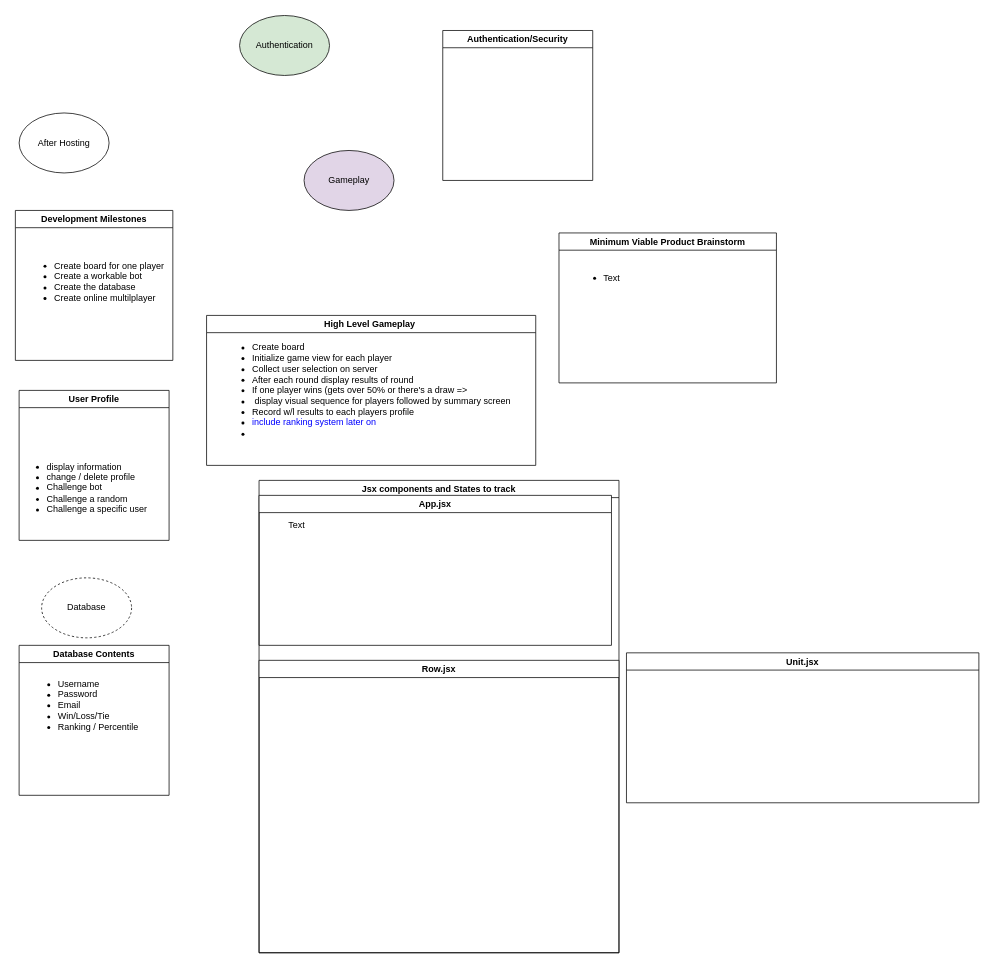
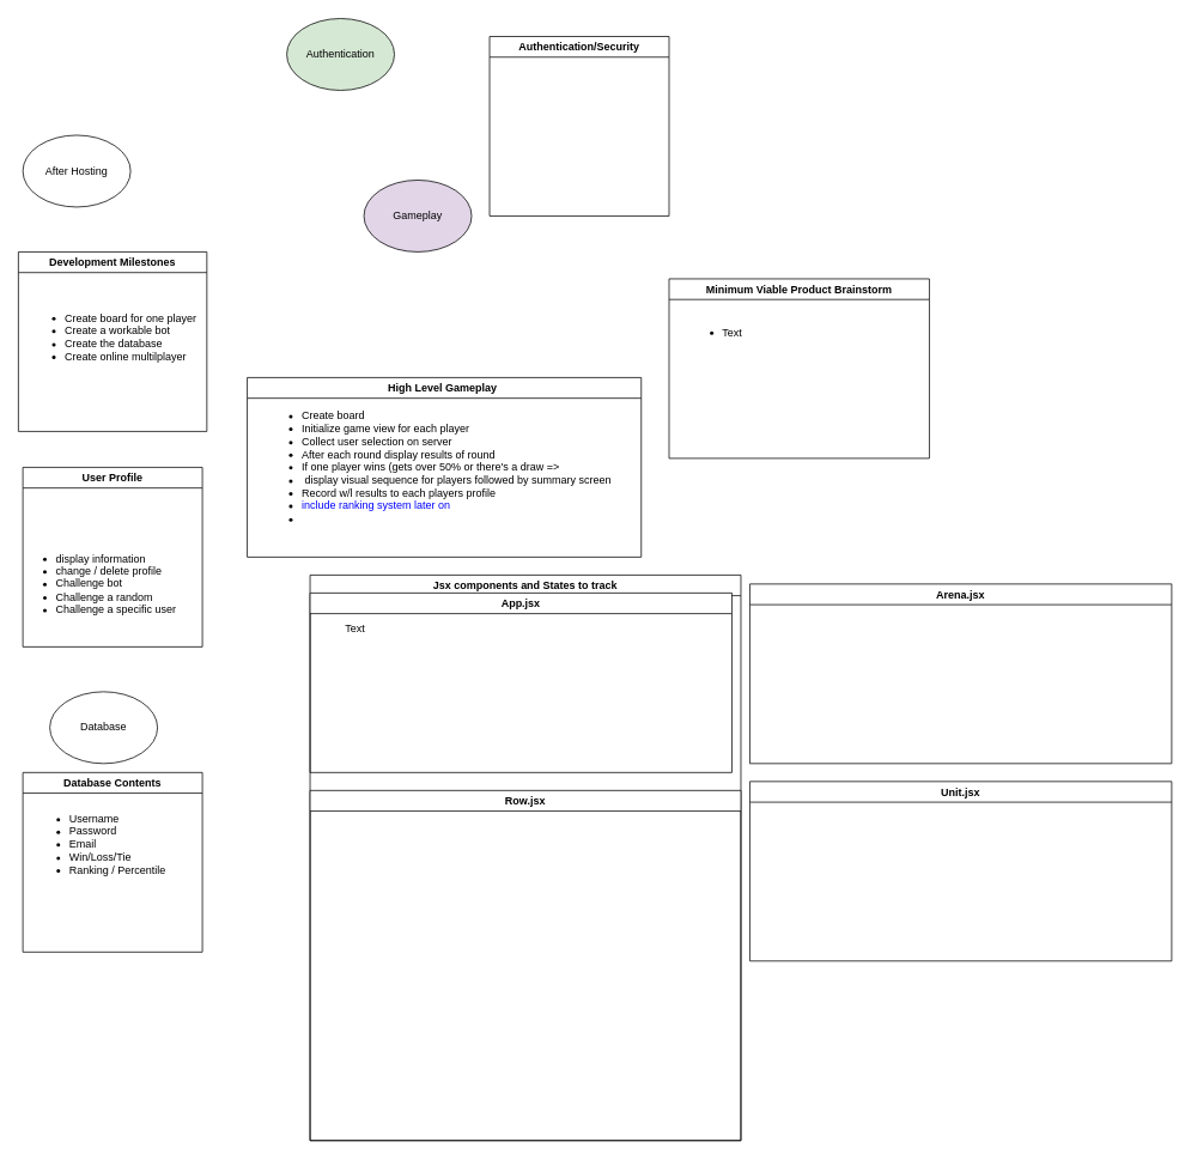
- <mxCell id="9" value="Authentication/Security" style="swimlane;" parent="1" vertex="1"><mxGeometry x="590" y="40" width="200" height="200" as="geometry" /></mxCell>
+ <mxCell id="9" value="Authentication/Security" style="swimlane;" parent="1" vertex="1"><mxGeometry x="545" y="40" width="200" height="200" as="geometry" /></mxCell>
+ <mxCell id="21" value="Arena.jsx" style="swimlane;" vertex="1" parent="1"><mxGeometry x="835" y="650" width="470" height="200" as="geometry" /></mxCell>
- <mxCell id="12" value="Database" style="ellipse;whiteSpace=wrap;html=1;align=center;dashed=1;" parent="1" vertex="1"><mxGeometry x="55" y="770" width="120" height="80" as="geometry" /></mxCell>
+ <mxCell id="12" value="Database" style="ellipse;whiteSpace=wrap;html=1;align=center;" parent="1" vertex="1"><mxGeometry x="55" y="770" width="120" height="80" as="geometry" /></mxCell>
